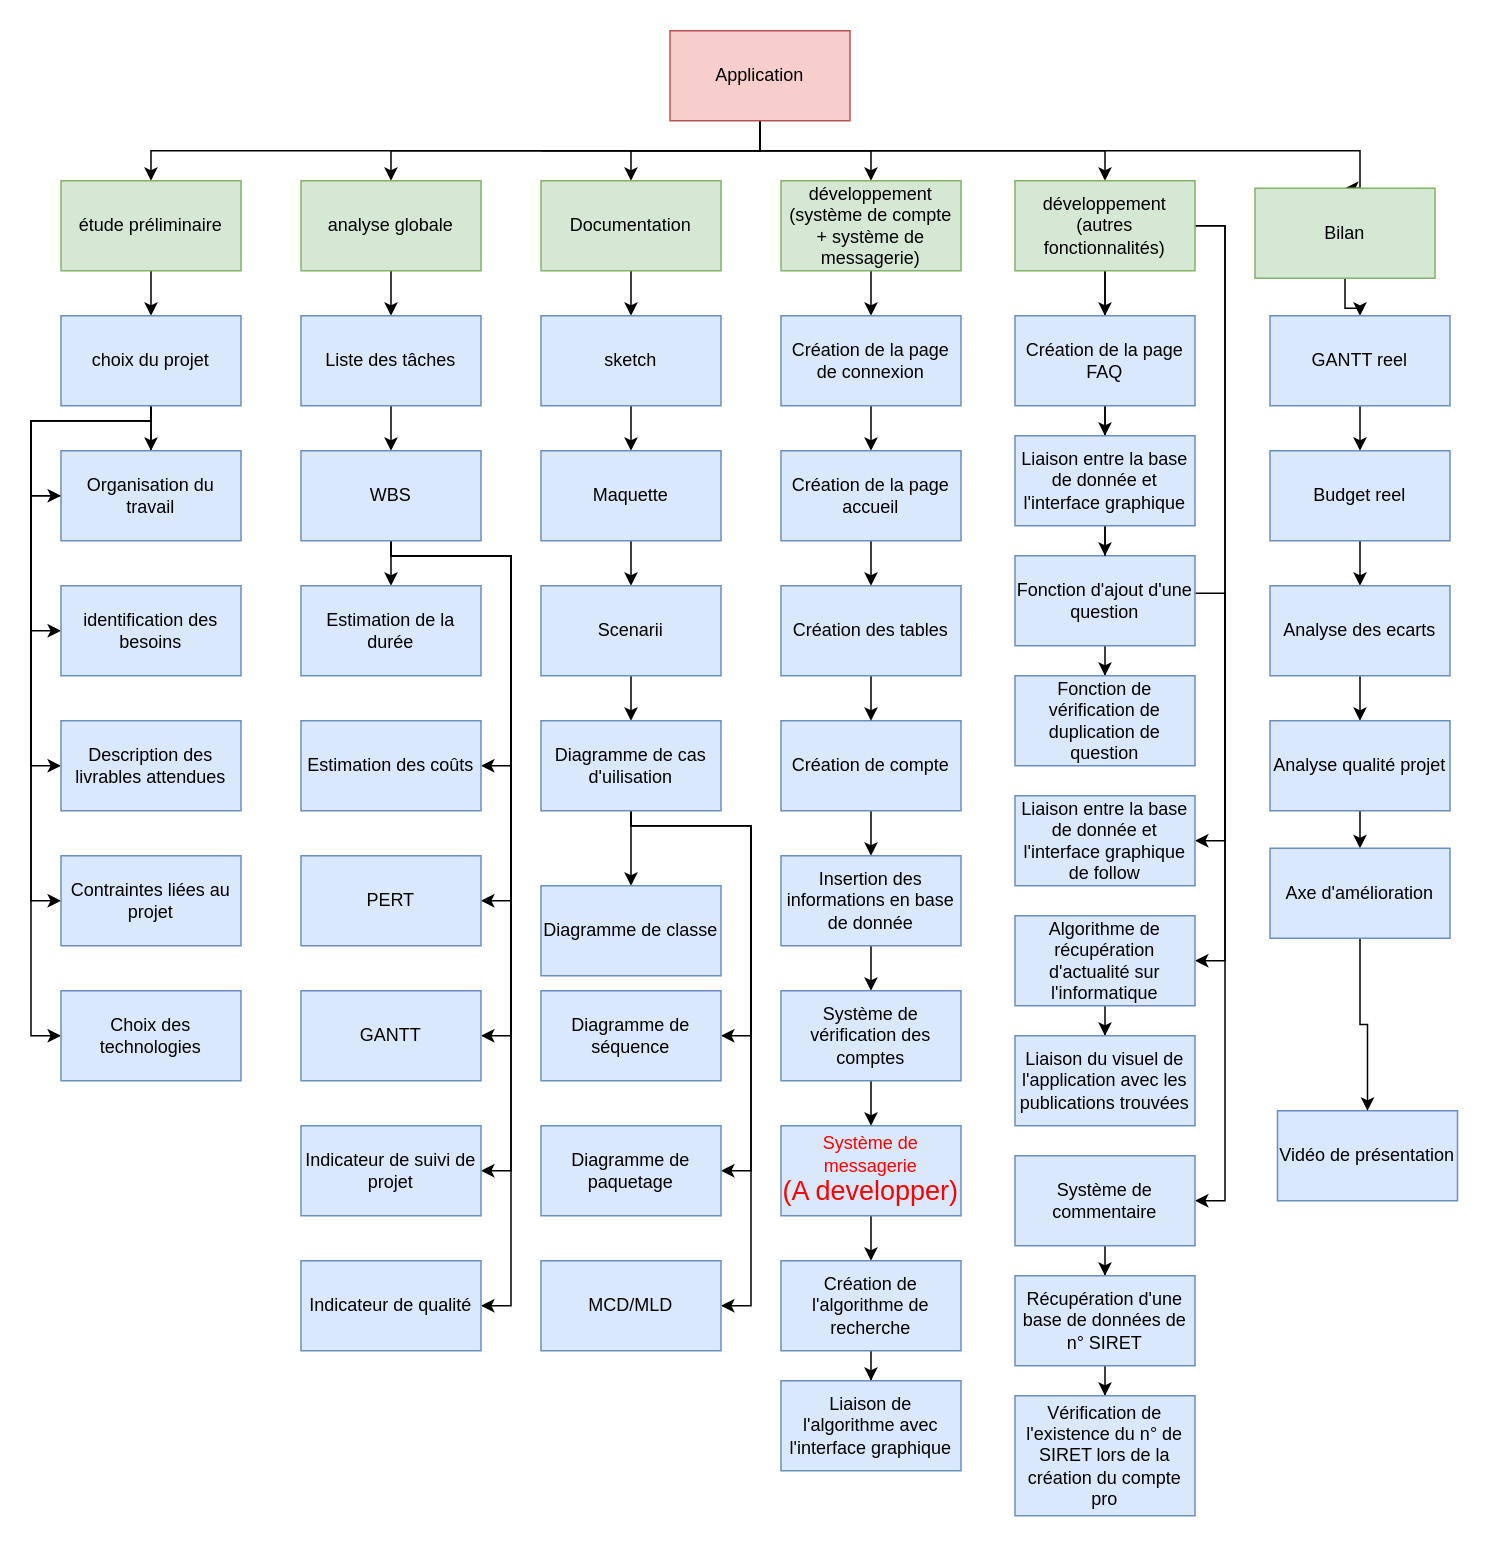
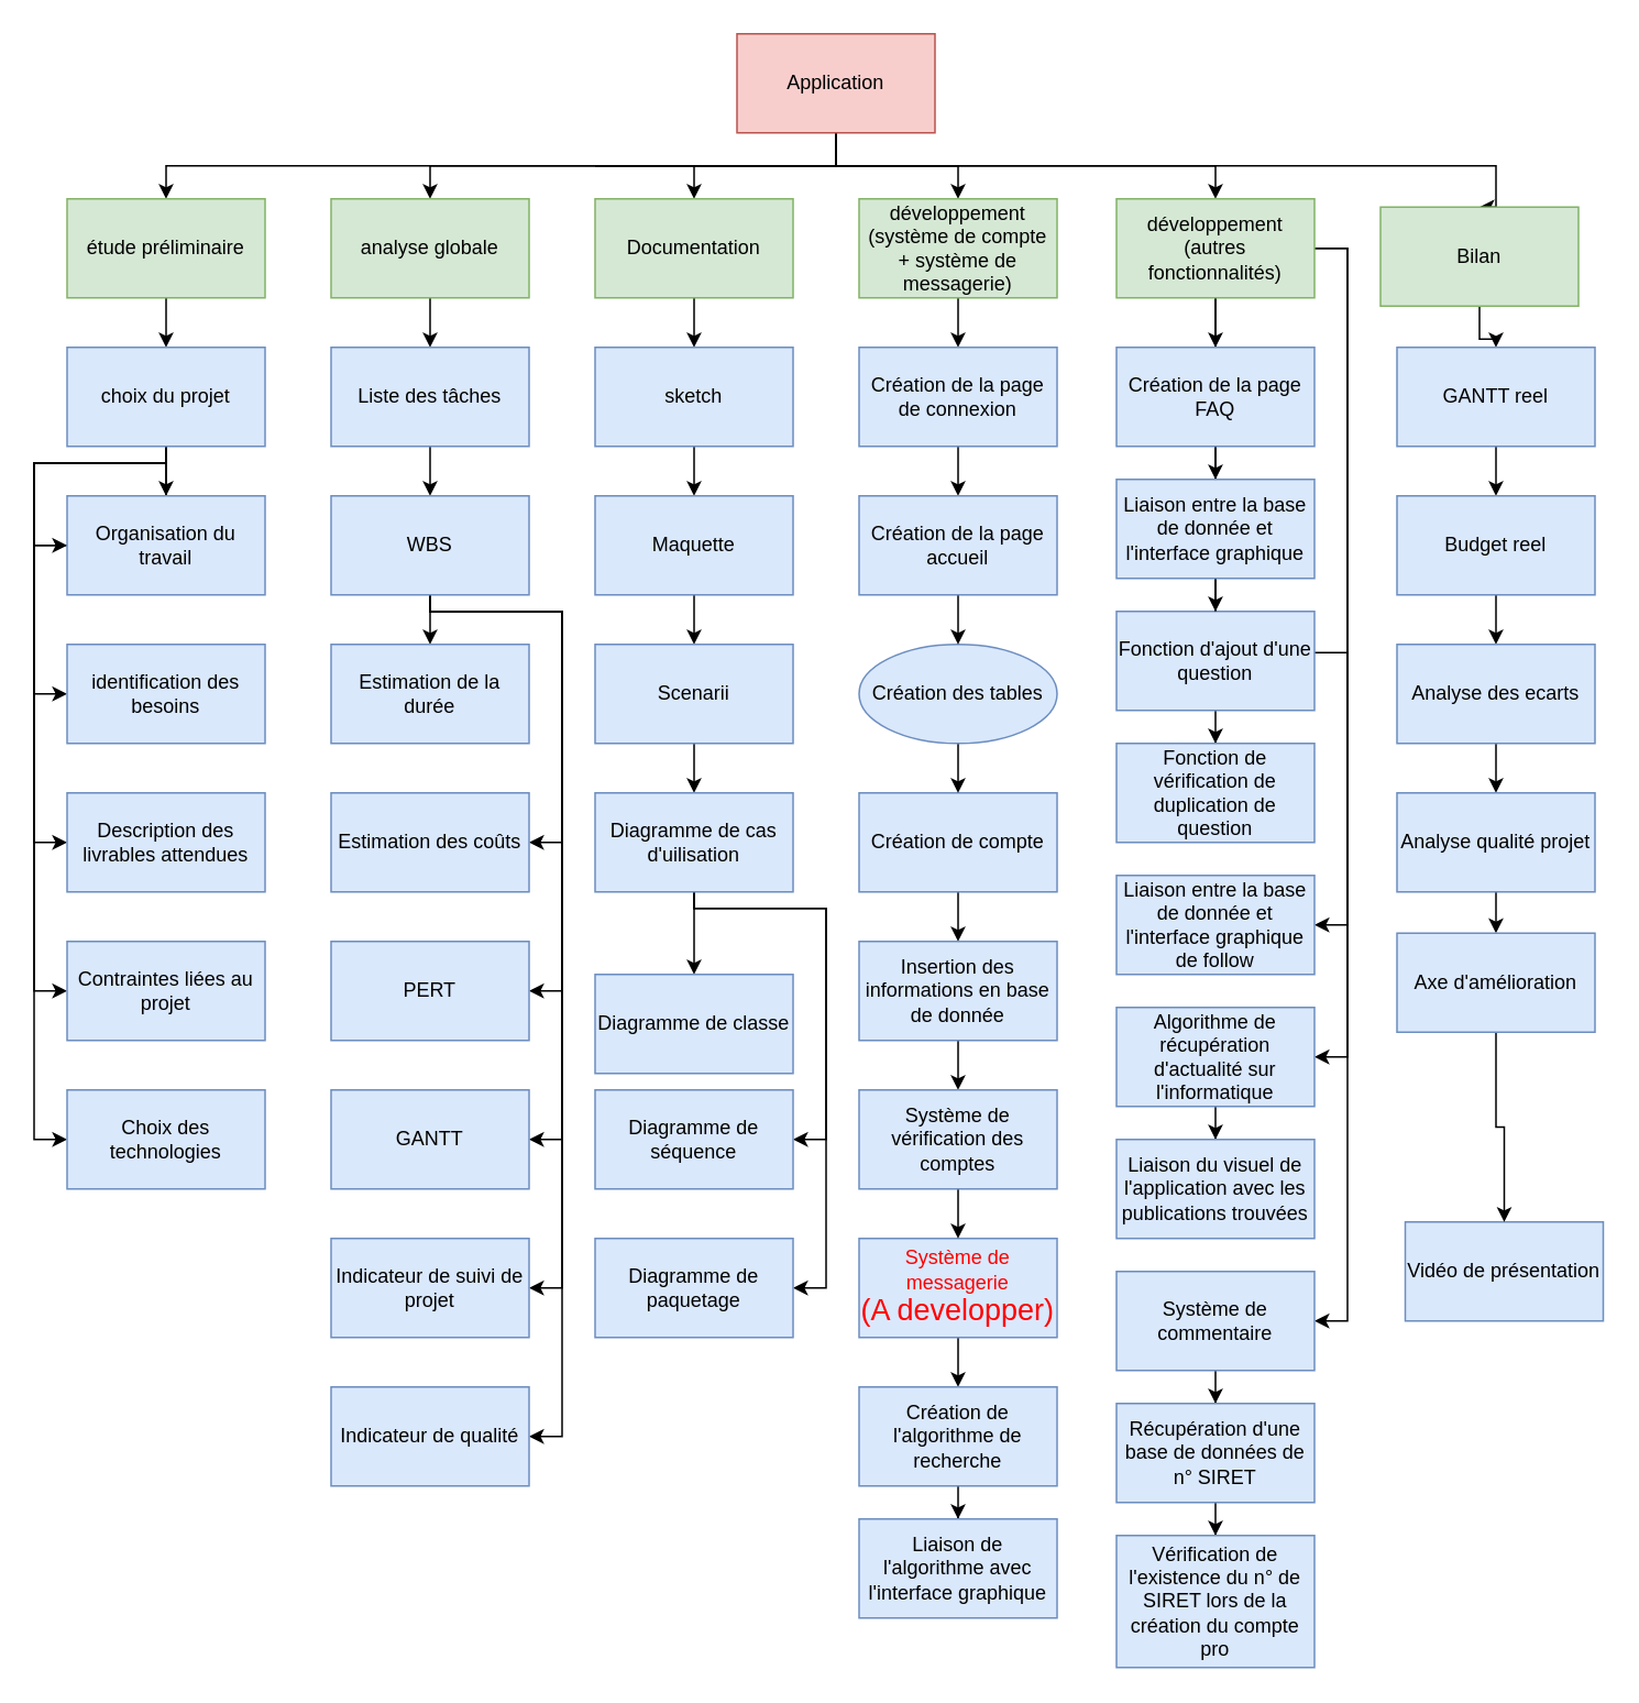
- <mxCell id="70" value="&lt;div&gt;Création des tables&lt;/div&gt;" style="rounded=0;whiteSpace=wrap;html=1;fillColor=#dae8fc;strokeColor=#6c8ebf;" parent="1" vertex="1"><mxGeometry x="520" y="390" width="120" height="60" as="geometry" /></mxCell>
+ <mxCell id="70" value="&lt;div&gt;Création des tables&lt;/div&gt;" style="ellipse;whiteSpace=wrap;html=1;fillColor=#dae8fc;strokeColor=#6c8ebf;" parent="1" vertex="1"><mxGeometry x="520" y="390" width="120" height="60" as="geometry" /></mxCell>
- <mxCell id="53" style="edgeStyle=orthogonalEdgeStyle;rounded=0;orthogonalLoop=1;jettySize=auto;html=1;entryX=1;entryY=0.5;entryDx=0;entryDy=0;" parent="1" source="54" target="68" edge="1"><mxGeometry relative="1" as="geometry"><Array as="points"><mxPoint x="420" y="550" /><mxPoint x="500" y="550" /><mxPoint x="500" y="870" /></Array></mxGeometry></mxCell>
- <mxCell id="68" value="MCD/MLD" style="rounded=0;whiteSpace=wrap;html=1;fillColor=#dae8fc;strokeColor=#6c8ebf;" parent="1" vertex="1"><mxGeometry x="360" y="840" width="120" height="60" as="geometry" /></mxCell>
